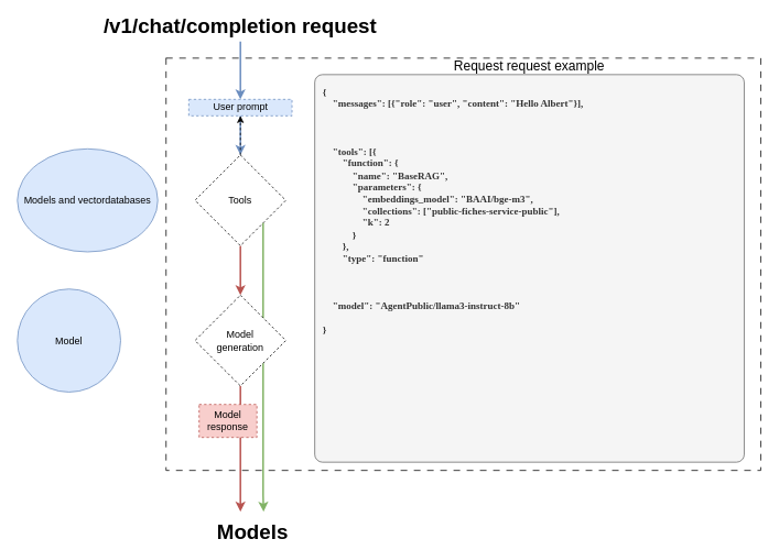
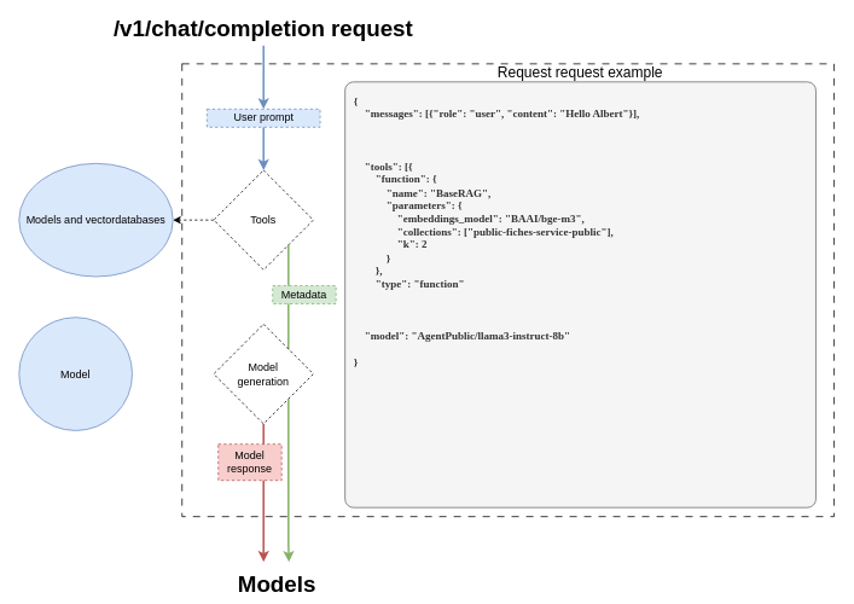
- <mxCell id="5" style="edgeStyle=orthogonalEdgeStyle;rounded=0;orthogonalLoop=1;jettySize=auto;html=1;dashed=1;" parent="1" source="7" target="17" edge="1"><mxGeometry relative="1" as="geometry"><mxPoint x="470" y="292.5" as="targetPoint" /></mxGeometry></mxCell>
+ <mxCell id="5" style="edgeStyle=orthogonalEdgeStyle;rounded=0;orthogonalLoop=1;jettySize=auto;html=1;dashed=1;" parent="1" source="7" target="8" edge="1"><mxGeometry relative="1" as="geometry"><mxPoint x="470" y="292.5" as="targetPoint" /></mxGeometry></mxCell>
- <mxCell id="6" style="edgeStyle=orthogonalEdgeStyle;rounded=0;orthogonalLoop=1;jettySize=auto;html=1;entryX=0.5;entryY=0;entryDx=0;entryDy=0;strokeWidth=2;fillColor=#f8cecc;strokeColor=#b85450;" parent="1" source="7" target="16" edge="1"><mxGeometry relative="1" as="geometry"><mxPoint x="290" y="327.5" as="targetPoint" /></mxGeometry></mxCell>
+ <mxCell id="18" value="Metadata" style="rounded=0;whiteSpace=wrap;html=1;dashed=1;fillColor=#d5e8d4;strokeColor=#82b366;" vertex="1" parent="1"><mxGeometry x="300" y="315" width="70" height="20" as="geometry" /></mxCell>
